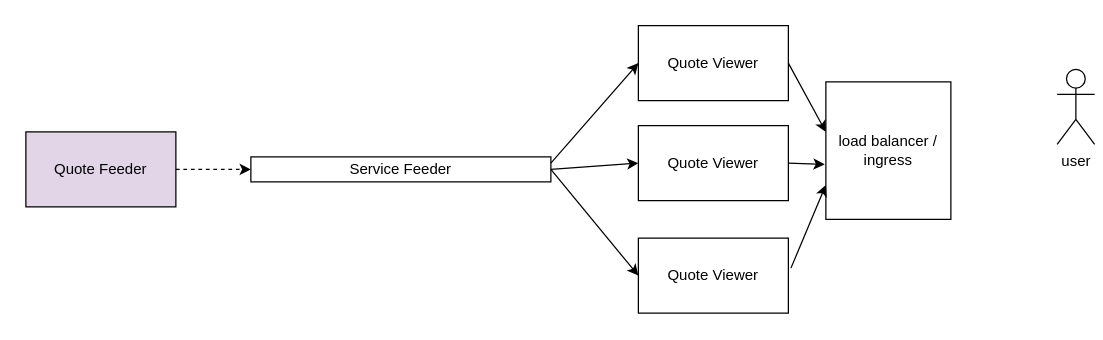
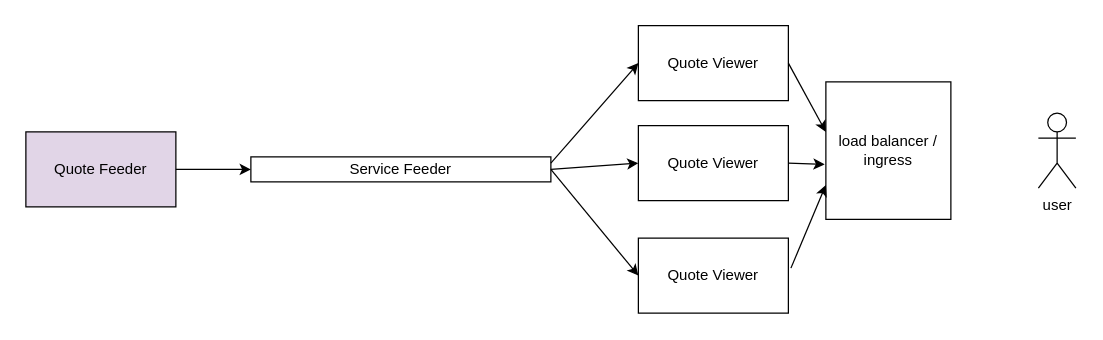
- <mxCell id="15" value="user" style="shape=umlActor;verticalLabelPosition=bottom;verticalAlign=top;html=1;outlineConnect=0;" vertex="1" parent="1"><mxGeometry x="845" y="55" width="30" height="60" as="geometry" /></mxCell>
+ <mxCell id="15" value="user" style="shape=umlActor;verticalLabelPosition=bottom;verticalAlign=top;html=1;outlineConnect=0;" vertex="1" parent="1"><mxGeometry x="830" y="90" width="30" height="60" as="geometry" /></mxCell>
- <mxCell id="7" value="" style="endArrow=classic;html=1;rounded=0;exitX=1;exitY=0.5;exitDx=0;exitDy=0;entryX=0;entryY=0.5;entryDx=0;entryDy=0;dashed=1;" edge="1" parent="1" source="2" target="3"><mxGeometry width="50" height="50" relative="1" as="geometry"><mxPoint x="410" y="375" as="sourcePoint" /><mxPoint x="460" y="325" as="targetPoint" /></mxGeometry></mxCell>
+ <mxCell id="7" value="" style="endArrow=classic;html=1;rounded=0;exitX=1;exitY=0.5;exitDx=0;exitDy=0;entryX=0;entryY=0.5;entryDx=0;entryDy=0;" edge="1" parent="1" source="2" target="3"><mxGeometry width="50" height="50" relative="1" as="geometry"><mxPoint x="410" y="375" as="sourcePoint" /><mxPoint x="460" y="325" as="targetPoint" /></mxGeometry></mxCell>
